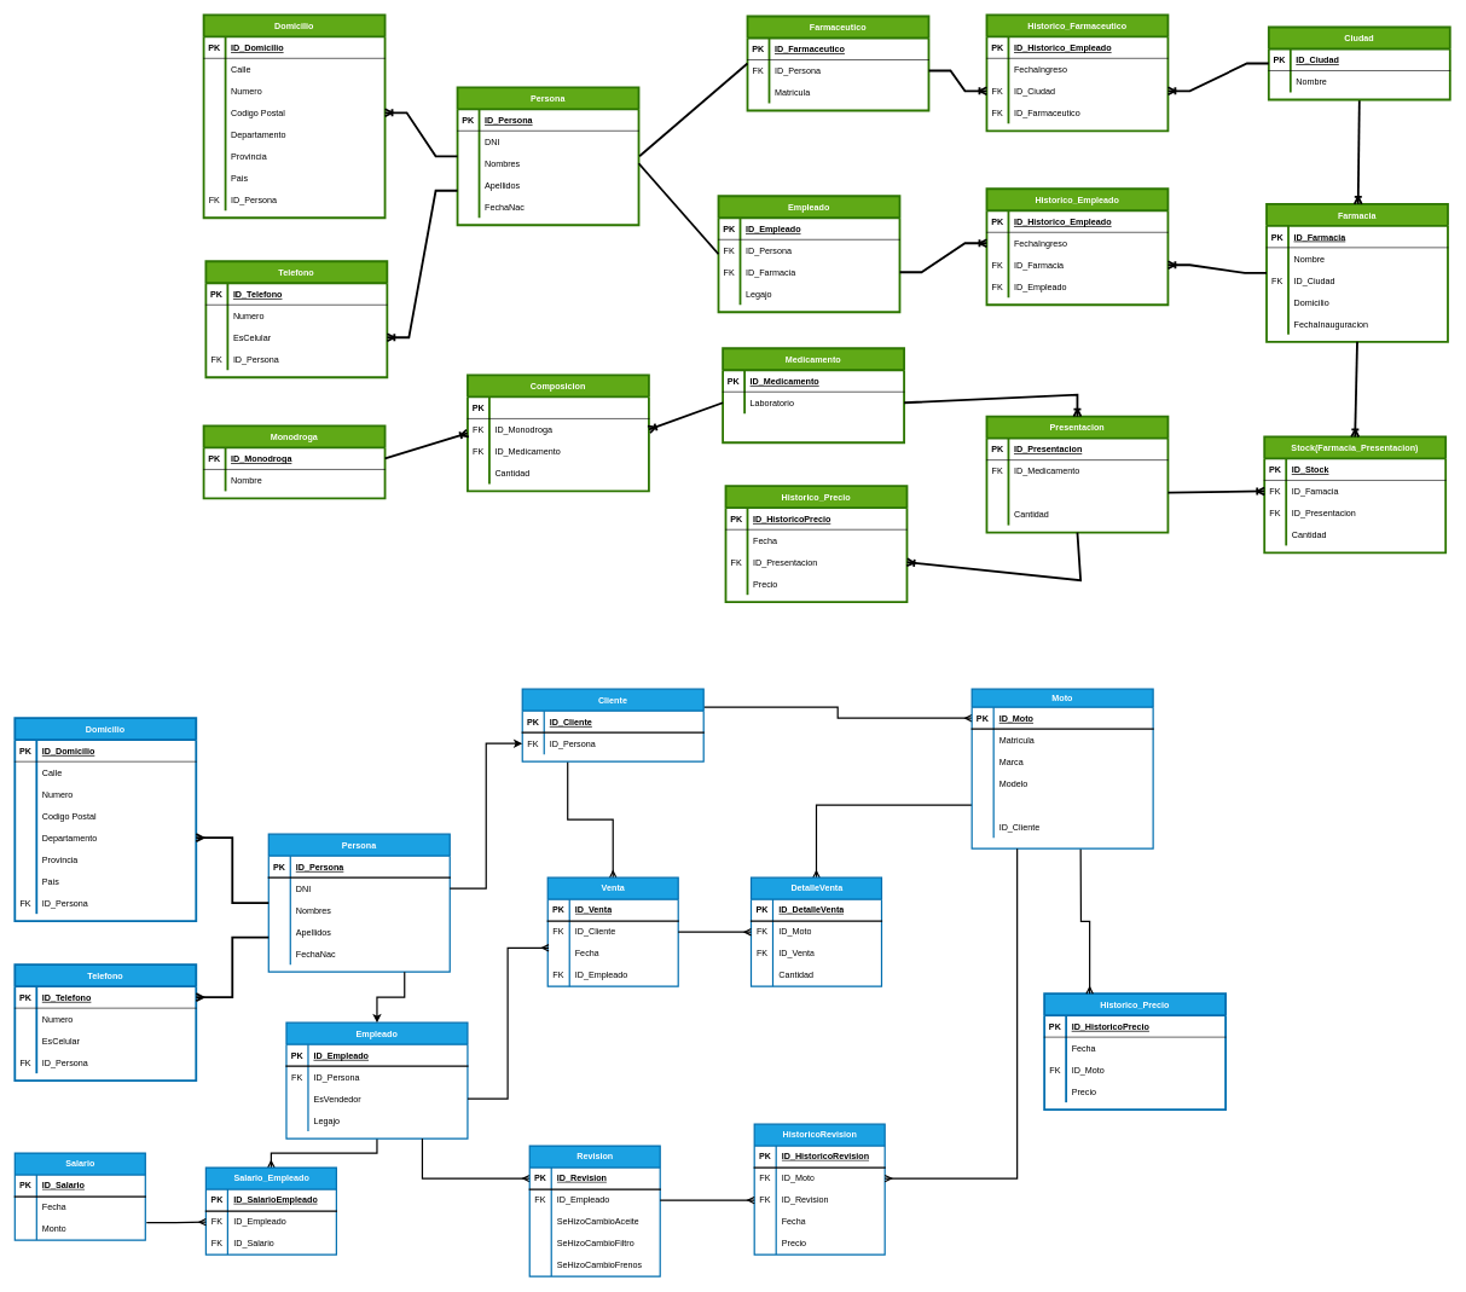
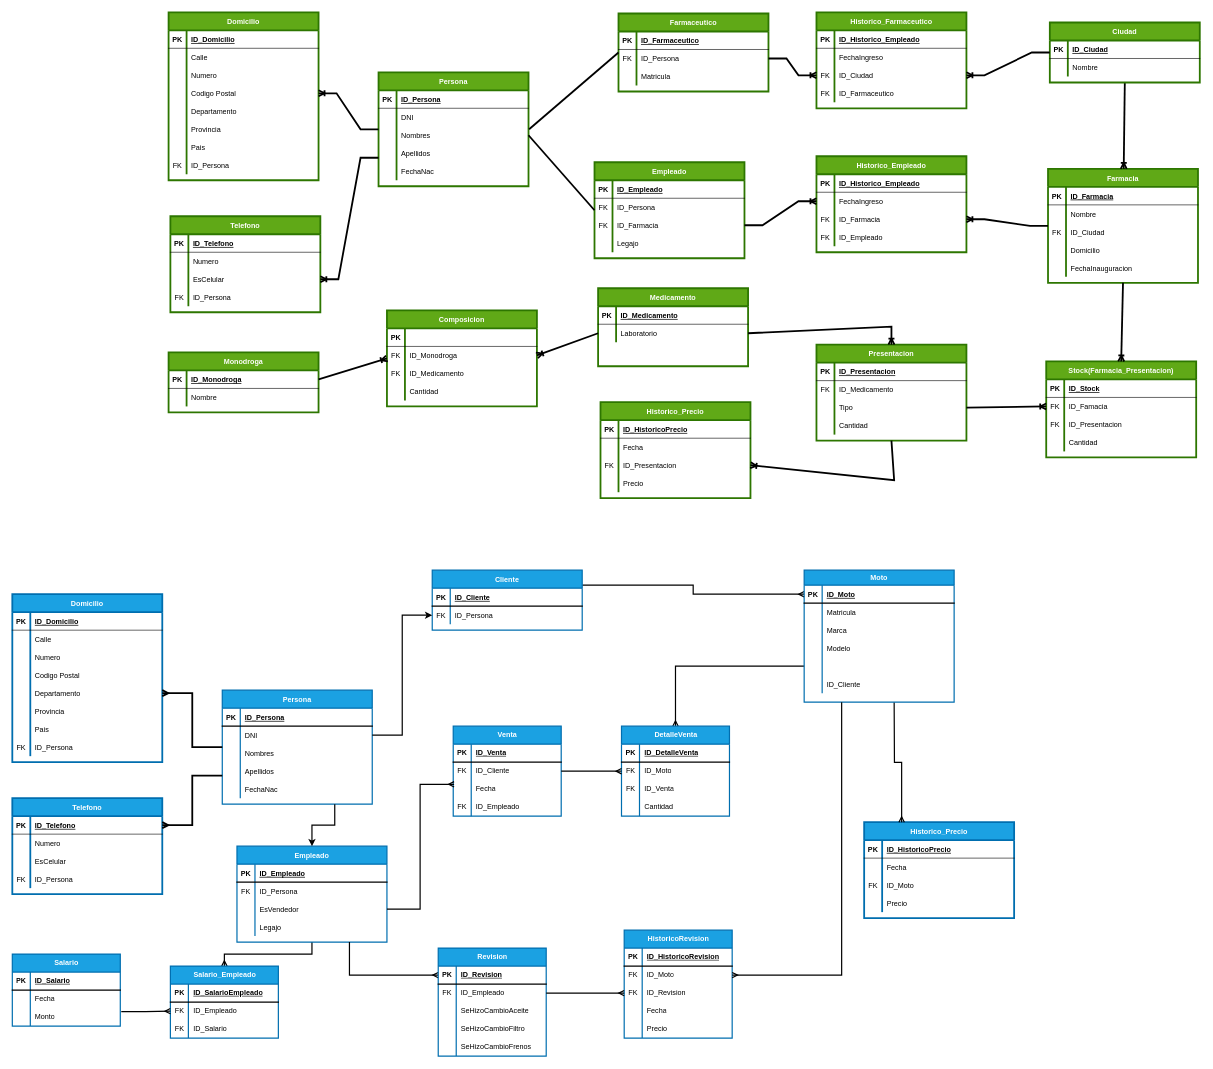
+ <mxCell id="154" value="Tipo" style="shape=partialRectangle;overflow=hidden;connectable=0;fillColor=none;top=0;left=0;bottom=0;right=0;align=left;spacingLeft=6;" parent="152" vertex="1"><mxGeometry x="30" width="220" height="30" as="geometry"><mxRectangle width="220" height="30" as="alternateBounds" /></mxGeometry></mxCell>
- <mxCell id="292" style="edgeStyle=orthogonalEdgeStyle;rounded=0;orthogonalLoop=1;jettySize=auto;html=1;exitX=0.25;exitY=1;exitDx=0;exitDy=0;entryX=0.5;entryY=0;entryDx=0;entryDy=0;strokeWidth=2;endArrow=ERmany;endFill=0;" parent="1" source="294" target="338" edge="1"><mxGeometry relative="1" as="geometry" /></mxCell>
